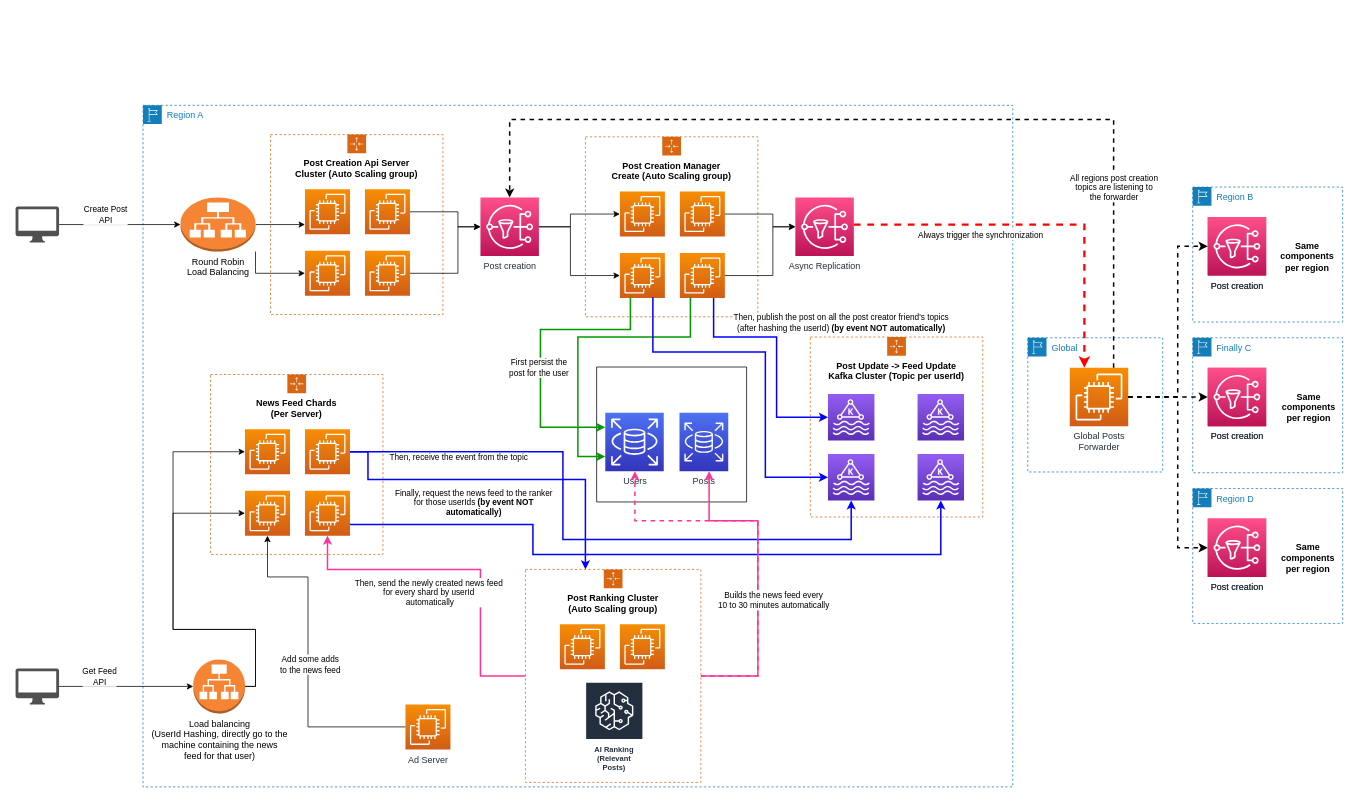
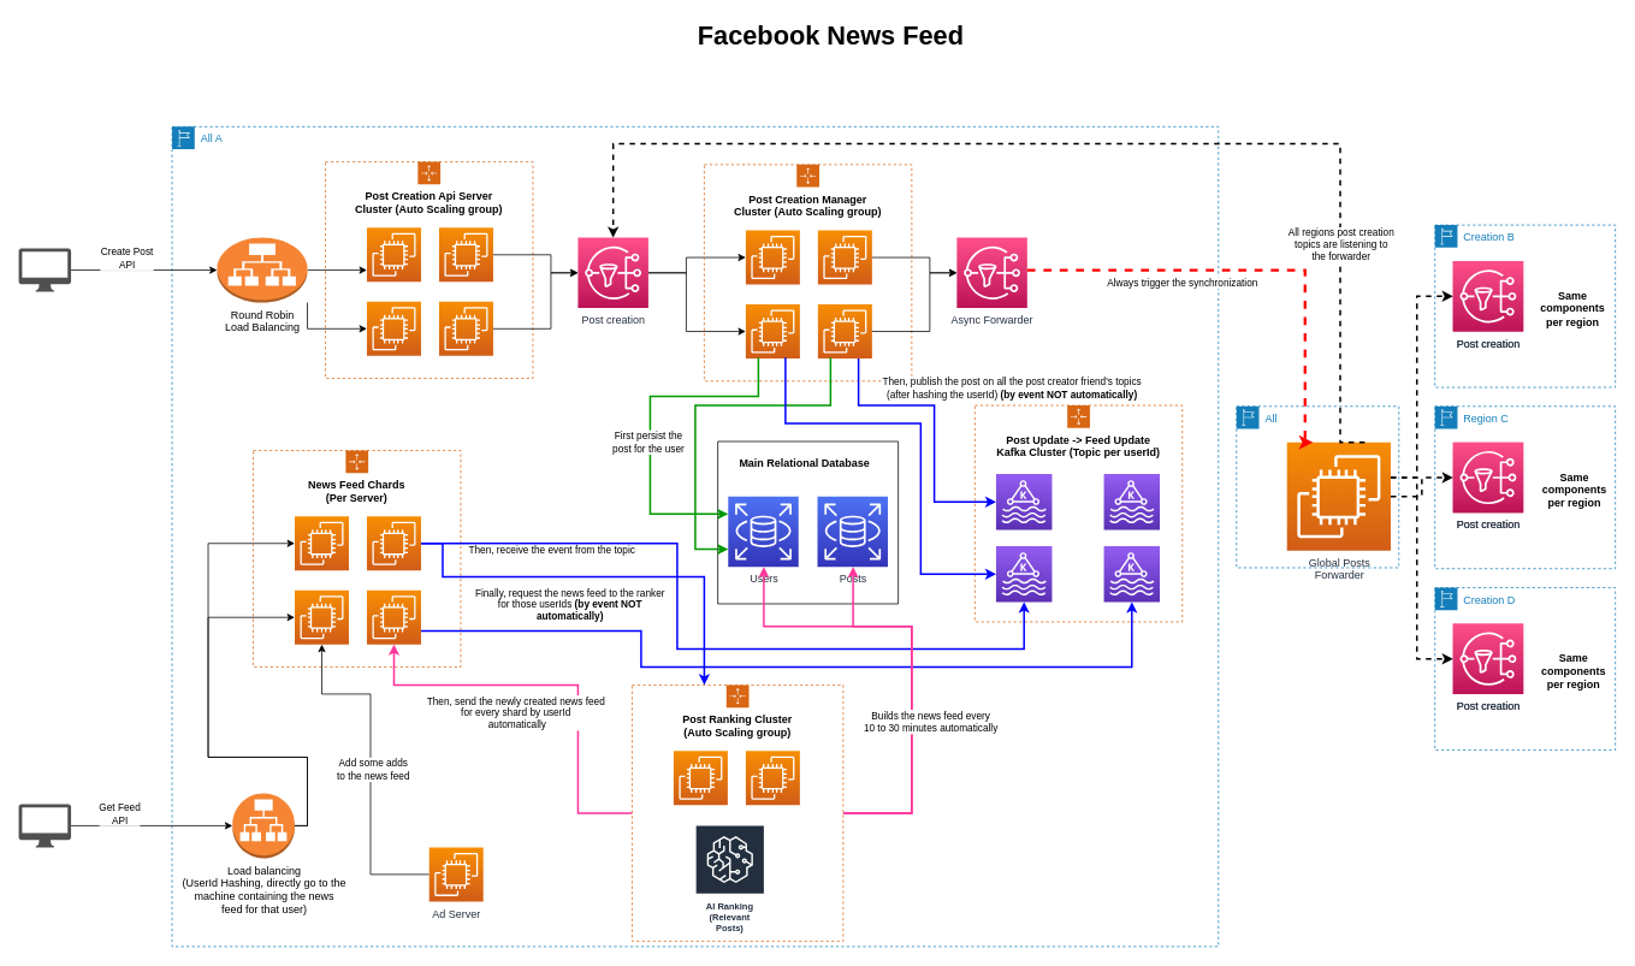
+ <mxCell id="70" value="Facebook News Feed" style="text;strokeColor=none;fillColor=none;html=1;fontSize=29;fontStyle=1;verticalAlign=middle;align=center;strokeWidth=1;" vertex="1" parent="1"><mxGeometry x="795" y="20" width="250" height="40" as="geometry" /></mxCell>
- <mxCell id="2" value="Region A" style="points=[[0,0],[0.25,0],[0.5,0],[0.75,0],[1,0],[1,0.25],[1,0.5],[1,0.75],[1,1],[0.75,1],[0.5,1],[0.25,1],[0,1],[0,0.75],[0,0.5],[0,0.25]];outlineConnect=0;gradientColor=none;html=1;whiteSpace=wrap;fontSize=12;fontStyle=0;container=1;pointerEvents=0;collapsible=0;recursiveResize=0;shape=mxgraph.aws4.group;grIcon=mxgraph.aws4.group_region;strokeColor=#147EBA;fillColor=none;verticalAlign=top;align=left;spacingLeft=30;fontColor=#147EBA;dashed=1;" vertex="1" parent="1"><mxGeometry x="190" y="140" width="1160" height="909" as="geometry" /></mxCell>
+ <mxCell id="2" value="All A" style="points=[[0,0],[0.25,0],[0.5,0],[0.75,0],[1,0],[1,0.25],[1,0.5],[1,0.75],[1,1],[0.75,1],[0.5,1],[0.25,1],[0,1],[0,0.75],[0,0.5],[0,0.25]];outlineConnect=0;gradientColor=none;html=1;whiteSpace=wrap;fontSize=12;fontStyle=0;container=1;pointerEvents=0;collapsible=0;recursiveResize=0;shape=mxgraph.aws4.group;grIcon=mxgraph.aws4.group_region;strokeColor=#147EBA;fillColor=none;verticalAlign=top;align=left;spacingLeft=30;fontColor=#147EBA;dashed=1;" vertex="1" parent="1"><mxGeometry x="190" y="140" width="1160" height="909" as="geometry" /></mxCell>
- <mxCell id="19" value="&lt;div&gt;&lt;b&gt;&lt;font color=&quot;#000000&quot;&gt;Post Creation Manager &lt;br&gt;&lt;/font&gt;&lt;/b&gt;&lt;/div&gt;&lt;div&gt;&lt;b&gt;&lt;font color=&quot;#000000&quot;&gt;Create (Auto Scaling group)&lt;/font&gt;&lt;/b&gt;&lt;/div&gt;" style="points=[[0,0],[0.25,0],[0.5,0],[0.75,0],[1,0],[1,0.25],[1,0.5],[1,0.75],[1,1],[0.75,1],[0.5,1],[0.25,1],[0,1],[0,0.75],[0,0.5],[0,0.25]];outlineConnect=0;gradientColor=none;html=1;whiteSpace=wrap;fontSize=12;fontStyle=0;container=1;pointerEvents=0;collapsible=0;recursiveResize=0;shape=mxgraph.aws4.groupCenter;grIcon=mxgraph.aws4.group_auto_scaling_group;grStroke=1;strokeColor=#D86613;fillColor=none;verticalAlign=top;align=center;fontColor=#D86613;dashed=1;spacingTop=25;" vertex="1" parent="2"><mxGeometry x="590" y="42" width="230" height="240" as="geometry" /></mxCell>
+ <mxCell id="19" value="&lt;div&gt;&lt;b&gt;&lt;font color=&quot;#000000&quot;&gt;Post Creation Manager &lt;br&gt;&lt;/font&gt;&lt;/b&gt;&lt;/div&gt;&lt;div&gt;&lt;b&gt;&lt;font color=&quot;#000000&quot;&gt;Cluster (Auto Scaling group)&lt;/font&gt;&lt;/b&gt;&lt;/div&gt;" style="points=[[0,0],[0.25,0],[0.5,0],[0.75,0],[1,0],[1,0.25],[1,0.5],[1,0.75],[1,1],[0.75,1],[0.5,1],[0.25,1],[0,1],[0,0.75],[0,0.5],[0,0.25]];outlineConnect=0;gradientColor=none;html=1;whiteSpace=wrap;fontSize=12;fontStyle=0;container=1;pointerEvents=0;collapsible=0;recursiveResize=0;shape=mxgraph.aws4.groupCenter;grIcon=mxgraph.aws4.group_auto_scaling_group;grStroke=1;strokeColor=#D86613;fillColor=none;verticalAlign=top;align=center;fontColor=#D86613;dashed=1;spacingTop=25;" vertex="1" parent="2"><mxGeometry x="590" y="42" width="230" height="240" as="geometry" /></mxCell>
- <mxCell id="64" value="Region B" style="points=[[0,0],[0.25,0],[0.5,0],[0.75,0],[1,0],[1,0.25],[1,0.5],[1,0.75],[1,1],[0.75,1],[0.5,1],[0.25,1],[0,1],[0,0.75],[0,0.5],[0,0.25]];outlineConnect=0;gradientColor=none;html=1;whiteSpace=wrap;fontSize=12;fontStyle=0;container=1;pointerEvents=0;collapsible=0;recursiveResize=0;shape=mxgraph.aws4.group;grIcon=mxgraph.aws4.group_region;strokeColor=#147EBA;fillColor=none;verticalAlign=top;align=left;spacingLeft=30;fontColor=#147EBA;dashed=1;" vertex="1" parent="1"><mxGeometry x="1590" y="249" width="200" height="180" as="geometry" /></mxCell>
+ <mxCell id="64" value="Creation B" style="points=[[0,0],[0.25,0],[0.5,0],[0.75,0],[1,0],[1,0.25],[1,0.5],[1,0.75],[1,1],[0.75,1],[0.5,1],[0.25,1],[0,1],[0,0.75],[0,0.5],[0,0.25]];outlineConnect=0;gradientColor=none;html=1;whiteSpace=wrap;fontSize=12;fontStyle=0;container=1;pointerEvents=0;collapsible=0;recursiveResize=0;shape=mxgraph.aws4.group;grIcon=mxgraph.aws4.group_region;strokeColor=#147EBA;fillColor=none;verticalAlign=top;align=left;spacingLeft=30;fontColor=#147EBA;dashed=1;" vertex="1" parent="1"><mxGeometry x="1590" y="249" width="200" height="180" as="geometry" /></mxCell>
- <mxCell id="24" value="Async Replication" style="sketch=0;points=[[0,0,0],[0.25,0,0],[0.5,0,0],[0.75,0,0],[1,0,0],[0,1,0],[0.25,1,0],[0.5,1,0],[0.75,1,0],[1,1,0],[0,0.25,0],[0,0.5,0],[0,0.75,0],[1,0.25,0],[1,0.5,0],[1,0.75,0]];outlineConnect=0;fontColor=#232F3E;gradientColor=#FF4F8B;gradientDirection=north;fillColor=#BC1356;strokeColor=#ffffff;dashed=0;verticalLabelPosition=bottom;verticalAlign=top;align=center;html=1;fontSize=12;fontStyle=0;aspect=fixed;shape=mxgraph.aws4.resourceIcon;resIcon=mxgraph.aws4.sns;" vertex="1" parent="2"><mxGeometry x="870" y="123" width="78" height="78" as="geometry" /></mxCell>
+ <mxCell id="24" value="Async Forwarder" style="sketch=0;points=[[0,0,0],[0.25,0,0],[0.5,0,0],[0.75,0,0],[1,0,0],[0,1,0],[0.25,1,0],[0.5,1,0],[0.75,1,0],[1,1,0],[0,0.25,0],[0,0.5,0],[0,0.75,0],[1,0.25,0],[1,0.5,0],[1,0.75,0]];outlineConnect=0;fontColor=#232F3E;gradientColor=#FF4F8B;gradientDirection=north;fillColor=#BC1356;strokeColor=#ffffff;dashed=0;verticalLabelPosition=bottom;verticalAlign=top;align=center;html=1;fontSize=12;fontStyle=0;aspect=fixed;shape=mxgraph.aws4.resourceIcon;resIcon=mxgraph.aws4.sns;" vertex="1" parent="2"><mxGeometry x="870" y="123" width="78" height="78" as="geometry" /></mxCell>
- <mxCell id="68" value="Global" style="points=[[0,0],[0.25,0],[0.5,0],[0.75,0],[1,0],[1,0.25],[1,0.5],[1,0.75],[1,1],[0.75,1],[0.5,1],[0.25,1],[0,1],[0,0.75],[0,0.5],[0,0.25]];outlineConnect=0;gradientColor=none;html=1;whiteSpace=wrap;fontSize=12;fontStyle=0;container=1;pointerEvents=0;collapsible=0;recursiveResize=0;shape=mxgraph.aws4.group;grIcon=mxgraph.aws4.group_region;strokeColor=#147EBA;fillColor=none;verticalAlign=top;align=left;spacingLeft=30;fontColor=#147EBA;dashed=1;" vertex="1" parent="1"><mxGeometry x="1370" y="450" width="180" height="179" as="geometry" /></mxCell>
+ <mxCell id="68" value="All" style="points=[[0,0],[0.25,0],[0.5,0],[0.75,0],[1,0],[1,0.25],[1,0.5],[1,0.75],[1,1],[0.75,1],[0.5,1],[0.25,1],[0,1],[0,0.75],[0,0.5],[0,0.25]];outlineConnect=0;gradientColor=none;html=1;whiteSpace=wrap;fontSize=12;fontStyle=0;container=1;pointerEvents=0;collapsible=0;recursiveResize=0;shape=mxgraph.aws4.group;grIcon=mxgraph.aws4.group_region;strokeColor=#147EBA;fillColor=none;verticalAlign=top;align=left;spacingLeft=30;fontColor=#147EBA;dashed=1;" vertex="1" parent="1"><mxGeometry x="1370" y="450" width="180" height="179" as="geometry" /></mxCell>
- <mxCell id="71" value="Finally C" style="points=[[0,0],[0.25,0],[0.5,0],[0.75,0],[1,0],[1,0.25],[1,0.5],[1,0.75],[1,1],[0.75,1],[0.5,1],[0.25,1],[0,1],[0,0.75],[0,0.5],[0,0.25]];outlineConnect=0;gradientColor=none;html=1;whiteSpace=wrap;fontSize=12;fontStyle=0;container=1;pointerEvents=0;collapsible=0;recursiveResize=0;shape=mxgraph.aws4.group;grIcon=mxgraph.aws4.group_region;strokeColor=#147EBA;fillColor=none;verticalAlign=top;align=left;spacingLeft=30;fontColor=#147EBA;dashed=1;" vertex="1" parent="1"><mxGeometry x="1590" y="450" width="200" height="180" as="geometry" /></mxCell>
+ <mxCell id="71" value="Region C" style="points=[[0,0],[0.25,0],[0.5,0],[0.75,0],[1,0],[1,0.25],[1,0.5],[1,0.75],[1,1],[0.75,1],[0.5,1],[0.25,1],[0,1],[0,0.75],[0,0.5],[0,0.25]];outlineConnect=0;gradientColor=none;html=1;whiteSpace=wrap;fontSize=12;fontStyle=0;container=1;pointerEvents=0;collapsible=0;recursiveResize=0;shape=mxgraph.aws4.group;grIcon=mxgraph.aws4.group_region;strokeColor=#147EBA;fillColor=none;verticalAlign=top;align=left;spacingLeft=30;fontColor=#147EBA;dashed=1;" vertex="1" parent="1"><mxGeometry x="1590" y="450" width="200" height="180" as="geometry" /></mxCell>
+ <mxCell id="30" value="Main Relational Database" style="text;html=1;strokeColor=none;fillColor=none;align=center;verticalAlign=middle;whiteSpace=wrap;rounded=0;fontStyle=1" vertex="1" parent="2"><mxGeometry x="616.5" y="359" width="168.5" height="30" as="geometry" /></mxCell>
- <mxCell id="69" value="&lt;div&gt;Global Posts &lt;br&gt;&lt;/div&gt;&lt;div&gt;Forwarder&lt;/div&gt;" style="sketch=0;points=[[0,0,0],[0.25,0,0],[0.5,0,0],[0.75,0,0],[1,0,0],[0,1,0],[0.25,1,0],[0.5,1,0],[0.75,1,0],[1,1,0],[0,0.25,0],[0,0.5,0],[0,0.75,0],[1,0.25,0],[1,0.5,0],[1,0.75,0]];outlineConnect=0;fontColor=#232F3E;gradientColor=#F78E04;gradientDirection=north;fillColor=#D05C17;strokeColor=#ffffff;dashed=0;verticalLabelPosition=bottom;verticalAlign=top;align=center;html=1;fontSize=12;fontStyle=0;aspect=fixed;shape=mxgraph.aws4.resourceIcon;resIcon=mxgraph.aws4.ec2;" vertex="1" parent="68"><mxGeometry x="56" y="40" width="78" height="78" as="geometry" /></mxCell>
+ <mxCell id="69" value="&lt;div&gt;Global Posts &lt;br&gt;&lt;/div&gt;&lt;div&gt;Forwarder&lt;/div&gt;" style="sketch=0;points=[[0,0,0],[0.25,0,0],[0.5,0,0],[0.75,0,0],[1,0,0],[0,1,0],[0.25,1,0],[0.5,1,0],[0.75,1,0],[1,1,0],[0,0.25,0],[0,0.5,0],[0,0.75,0],[1,0.25,0],[1,0.5,0],[1,0.75,0]];outlineConnect=0;fontColor=#232F3E;gradientColor=#F78E04;gradientDirection=north;fillColor=#D05C17;strokeColor=#ffffff;dashed=0;verticalLabelPosition=bottom;verticalAlign=top;align=center;html=1;fontSize=12;fontStyle=0;aspect=fixed;shape=mxgraph.aws4.resourceIcon;resIcon=mxgraph.aws4.ec2;" vertex="1" parent="68"><mxGeometry x="56" y="40" width="115" height="120" as="geometry" /></mxCell>
- <mxCell id="29" value="Posts" style="sketch=0;points=[[0,0,0],[0.25,0,0],[0.5,0,0],[0.75,0,0],[1,0,0],[0,1,0],[0.25,1,0],[0.5,1,0],[0.75,1,0],[1,1,0],[0,0.25,0],[0,0.5,0],[0,0.75,0],[1,0.25,0],[1,0.5,0],[1,0.75,0]];outlineConnect=0;fontColor=#232F3E;gradientColor=#4D72F3;gradientDirection=north;fillColor=#3334B9;strokeColor=#ffffff;dashed=0;verticalLabelPosition=bottom;verticalAlign=top;align=center;html=1;fontSize=12;fontStyle=0;aspect=fixed;shape=mxgraph.aws4.resourceIcon;resIcon=mxgraph.aws4.rds;" vertex="1" parent="2"><mxGeometry x="715.5" y="410" width="65" height="78" as="geometry" /></mxCell>
+ <mxCell id="29" value="Posts" style="sketch=0;points=[[0,0,0],[0.25,0,0],[0.5,0,0],[0.75,0,0],[1,0,0],[0,1,0],[0.25,1,0],[0.5,1,0],[0.75,1,0],[1,1,0],[0,0.25,0],[0,0.5,0],[0,0.75,0],[1,0.25,0],[1,0.5,0],[1,0.75,0]];outlineConnect=0;fontColor=#232F3E;gradientColor=#4D72F3;gradientDirection=north;fillColor=#3334B9;strokeColor=#ffffff;dashed=0;verticalLabelPosition=bottom;verticalAlign=top;align=center;html=1;fontSize=12;fontStyle=0;aspect=fixed;shape=mxgraph.aws4.resourceIcon;resIcon=mxgraph.aws4.rds;" vertex="1" parent="2"><mxGeometry x="715.5" y="410" width="78" height="78" as="geometry" /></mxCell>
- <mxCell id="75" value="Region D" style="points=[[0,0],[0.25,0],[0.5,0],[0.75,0],[1,0],[1,0.25],[1,0.5],[1,0.75],[1,1],[0.75,1],[0.5,1],[0.25,1],[0,1],[0,0.75],[0,0.5],[0,0.25]];outlineConnect=0;gradientColor=none;html=1;whiteSpace=wrap;fontSize=12;fontStyle=0;container=1;pointerEvents=0;collapsible=0;recursiveResize=0;shape=mxgraph.aws4.group;grIcon=mxgraph.aws4.group_region;strokeColor=#147EBA;fillColor=none;verticalAlign=top;align=left;spacingLeft=30;fontColor=#147EBA;dashed=1;" vertex="1" parent="1"><mxGeometry x="1590" y="651" width="200" height="180" as="geometry" /></mxCell>
+ <mxCell id="75" value="Creation D" style="points=[[0,0],[0.25,0],[0.5,0],[0.75,0],[1,0],[1,0.25],[1,0.5],[1,0.75],[1,1],[0.75,1],[0.5,1],[0.25,1],[0,1],[0,0.75],[0,0.5],[0,0.25]];outlineConnect=0;gradientColor=none;html=1;whiteSpace=wrap;fontSize=12;fontStyle=0;container=1;pointerEvents=0;collapsible=0;recursiveResize=0;shape=mxgraph.aws4.group;grIcon=mxgraph.aws4.group_region;strokeColor=#147EBA;fillColor=none;verticalAlign=top;align=left;spacingLeft=30;fontColor=#147EBA;dashed=1;" vertex="1" parent="1"><mxGeometry x="1590" y="651" width="200" height="180" as="geometry" /></mxCell>
- <mxCell id="53" style="edgeStyle=orthogonalEdgeStyle;rounded=0;orthogonalLoop=1;jettySize=auto;html=1;strokeWidth=2;strokeColor=#FF3399;exitX=1;exitY=0.5;exitDx=0;exitDy=0;dashed=1;" edge="1" parent="2" source="58" target="28"><mxGeometry relative="1" as="geometry"><Array as="points"><mxPoint x="820" y="761" /><mxPoint x="820" y="554" /><mxPoint x="656" y="554" /></Array></mxGeometry></mxCell>
+ <mxCell id="53" style="edgeStyle=orthogonalEdgeStyle;rounded=0;orthogonalLoop=1;jettySize=auto;html=1;strokeWidth=2;strokeColor=#FF3399;exitX=1;exitY=0.5;exitDx=0;exitDy=0;" edge="1" parent="2" source="58" target="28"><mxGeometry relative="1" as="geometry"><Array as="points"><mxPoint x="820" y="761" /><mxPoint x="820" y="554" /><mxPoint x="656" y="554" /></Array></mxGeometry></mxCell>
- <mxCell id="52" value="Ad Server" style="sketch=0;points=[[0,0,0],[0.25,0,0],[0.5,0,0],[0.75,0,0],[1,0,0],[0,1,0],[0.25,1,0],[0.5,1,0],[0.75,1,0],[1,1,0],[0,0.25,0],[0,0.5,0],[0,0.75,0],[1,0.25,0],[1,0.5,0],[1,0.75,0]];outlineConnect=0;fontColor=#232F3E;gradientColor=#F78E04;gradientDirection=north;fillColor=#D05C17;strokeColor=#ffffff;dashed=0;verticalLabelPosition=bottom;verticalAlign=top;align=center;html=1;fontSize=12;fontStyle=0;aspect=fixed;shape=mxgraph.aws4.resourceIcon;resIcon=mxgraph.aws4.ec2;" vertex="1" parent="2"><mxGeometry x="350" y="799" width="60" height="60" as="geometry" /></mxCell>
+ <mxCell id="52" value="Ad Server" style="sketch=0;points=[[0,0,0],[0.25,0,0],[0.5,0,0],[0.75,0,0],[1,0,0],[0,1,0],[0.25,1,0],[0.5,1,0],[0.75,1,0],[1,1,0],[0,0.25,0],[0,0.5,0],[0,0.75,0],[1,0.25,0],[1,0.5,0],[1,0.75,0]];outlineConnect=0;fontColor=#232F3E;gradientColor=#F78E04;gradientDirection=north;fillColor=#D05C17;strokeColor=#ffffff;dashed=0;verticalLabelPosition=bottom;verticalAlign=top;align=center;html=1;fontSize=12;fontStyle=0;aspect=fixed;shape=mxgraph.aws4.resourceIcon;resIcon=mxgraph.aws4.ec2;" vertex="1" parent="2"><mxGeometry x="285" y="799" width="60" height="60" as="geometry" /></mxCell>
- <mxCell id="61" value="AI Ranking (Relevant Posts)" style="sketch=0;outlineConnect=0;fontColor=#232F3E;gradientColor=none;strokeColor=#ffffff;fillColor=#232F3E;dashed=0;verticalLabelPosition=middle;verticalAlign=bottom;align=center;html=1;whiteSpace=wrap;fontSize=10;fontStyle=1;spacing=3;shape=mxgraph.aws4.productIcon;prIcon=mxgraph.aws4.sagemaker;" vertex="1" parent="58"><mxGeometry x="80" y="150" width="77" height="124" as="geometry" /></mxCell>
+ <mxCell id="61" value="AI Ranking (Relevant Posts)" style="sketch=0;outlineConnect=0;fontColor=#232F3E;gradientColor=none;strokeColor=#ffffff;fillColor=#232F3E;dashed=0;verticalLabelPosition=middle;verticalAlign=bottom;align=center;html=1;whiteSpace=wrap;fontSize=10;fontStyle=1;spacing=3;shape=mxgraph.aws4.productIcon;prIcon=mxgraph.aws4.sagemaker;" vertex="1" parent="58"><mxGeometry x="70" y="155" width="77" height="124" as="geometry" /></mxCell>
